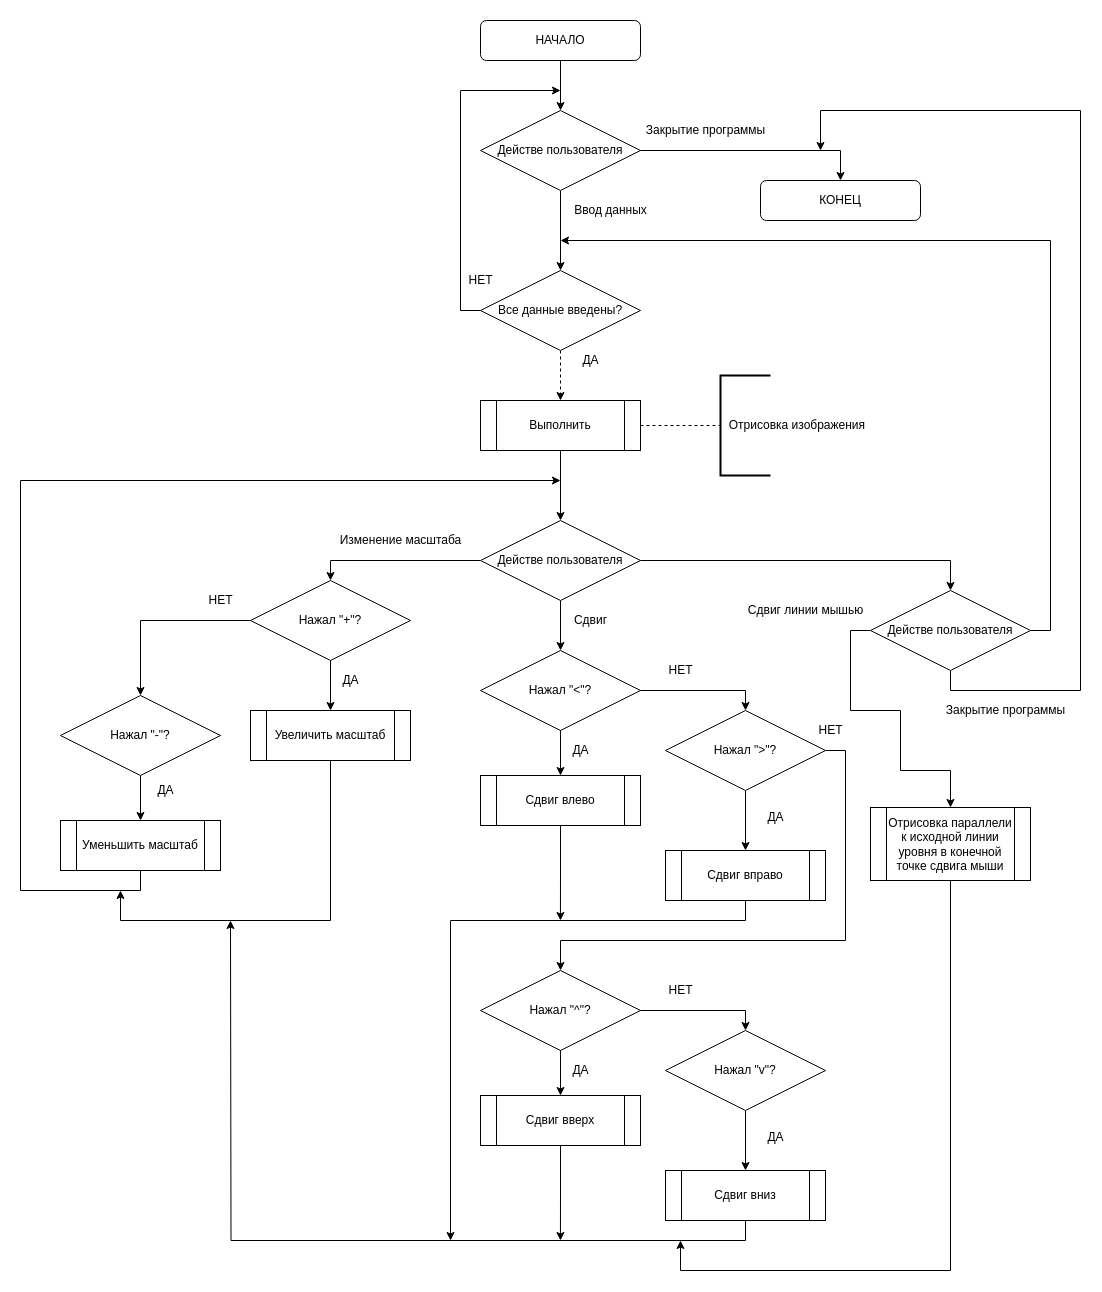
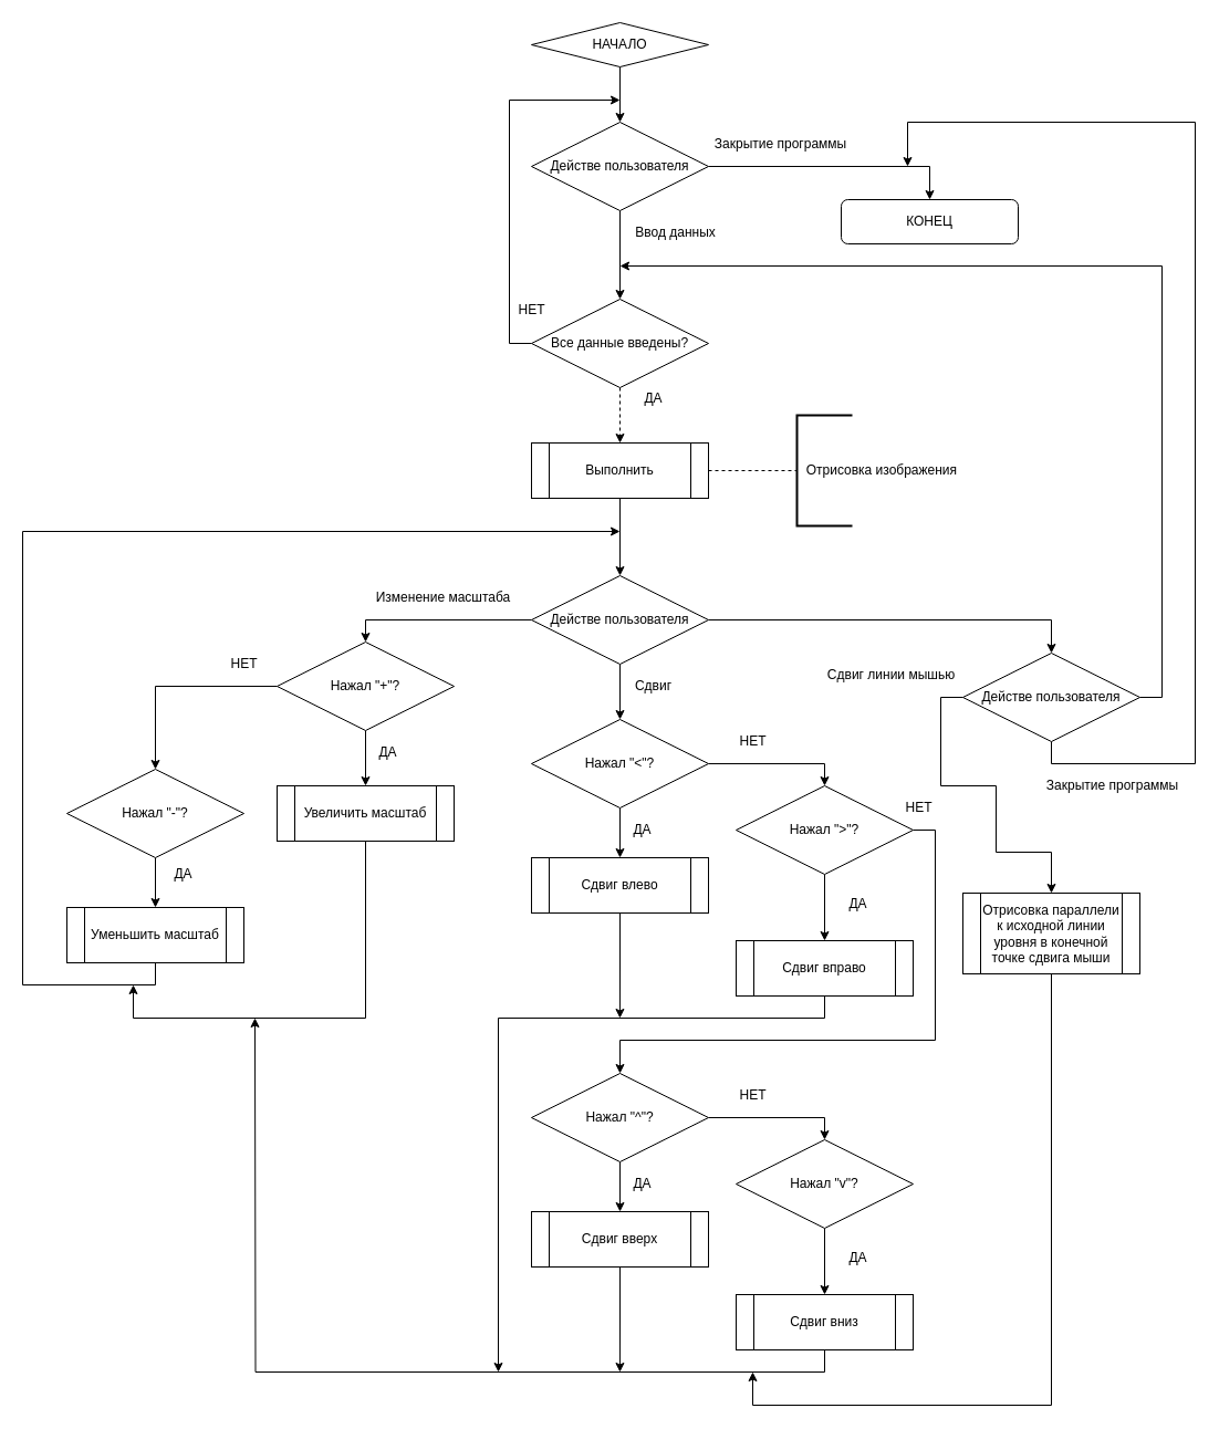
- <mxCell id="3" value="НАЧАЛО" style="rounded=1;whiteSpace=wrap;html=1;" vertex="1" parent="1"><mxGeometry x="480" y="20" width="160" height="40" as="geometry" /></mxCell>
+ <mxCell id="3" value="НАЧАЛО" style="rhombus;whiteSpace=wrap;html=1;" vertex="1" parent="1"><mxGeometry x="480" y="20" width="160" height="40" as="geometry" /></mxCell>
